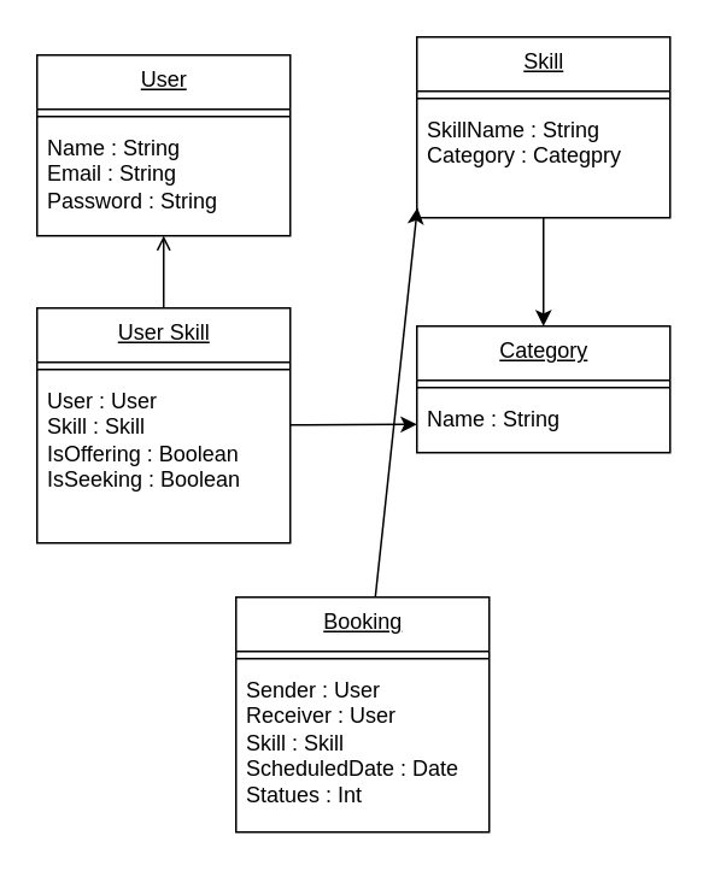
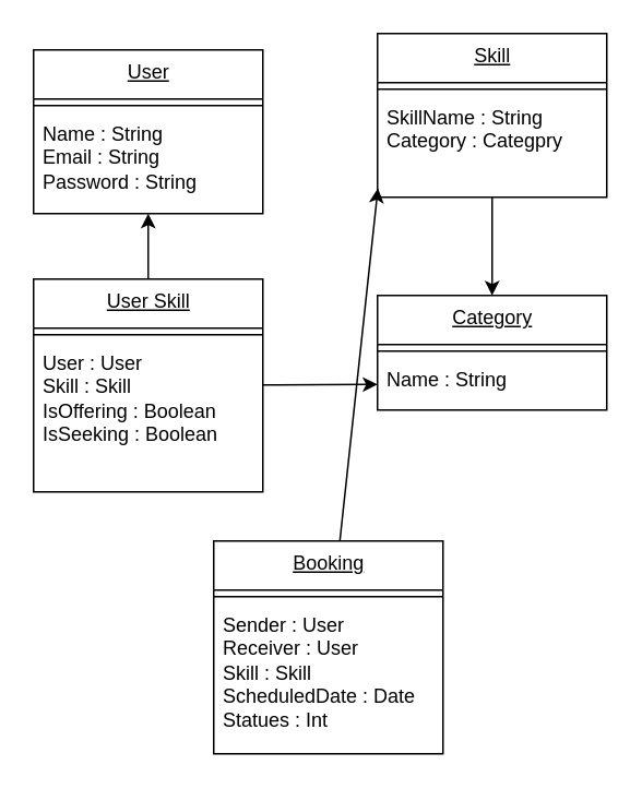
- <mxCell id="8" style="edgeStyle=none;html=1;endArrow=open;" edge="1" parent="1" source="10" target="4"><mxGeometry relative="1" as="geometry" /></mxCell>
+ <mxCell id="8" style="edgeStyle=none;html=1;" edge="1" parent="1" source="10" target="4"><mxGeometry relative="1" as="geometry" /></mxCell>
